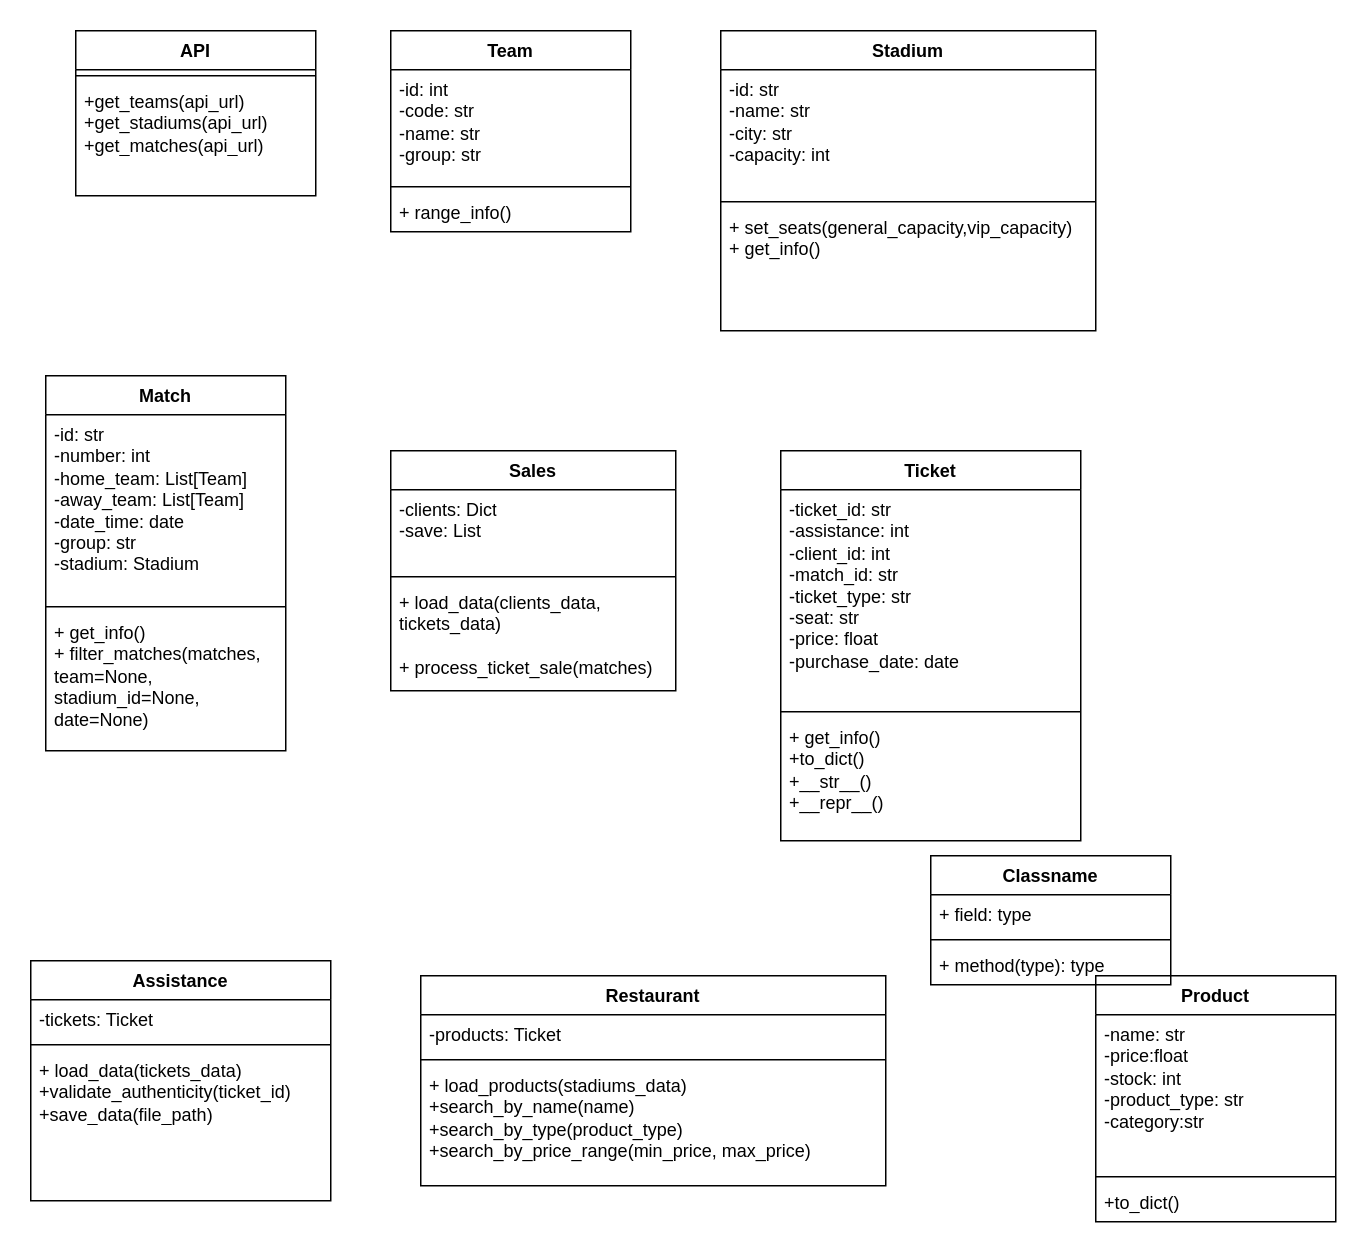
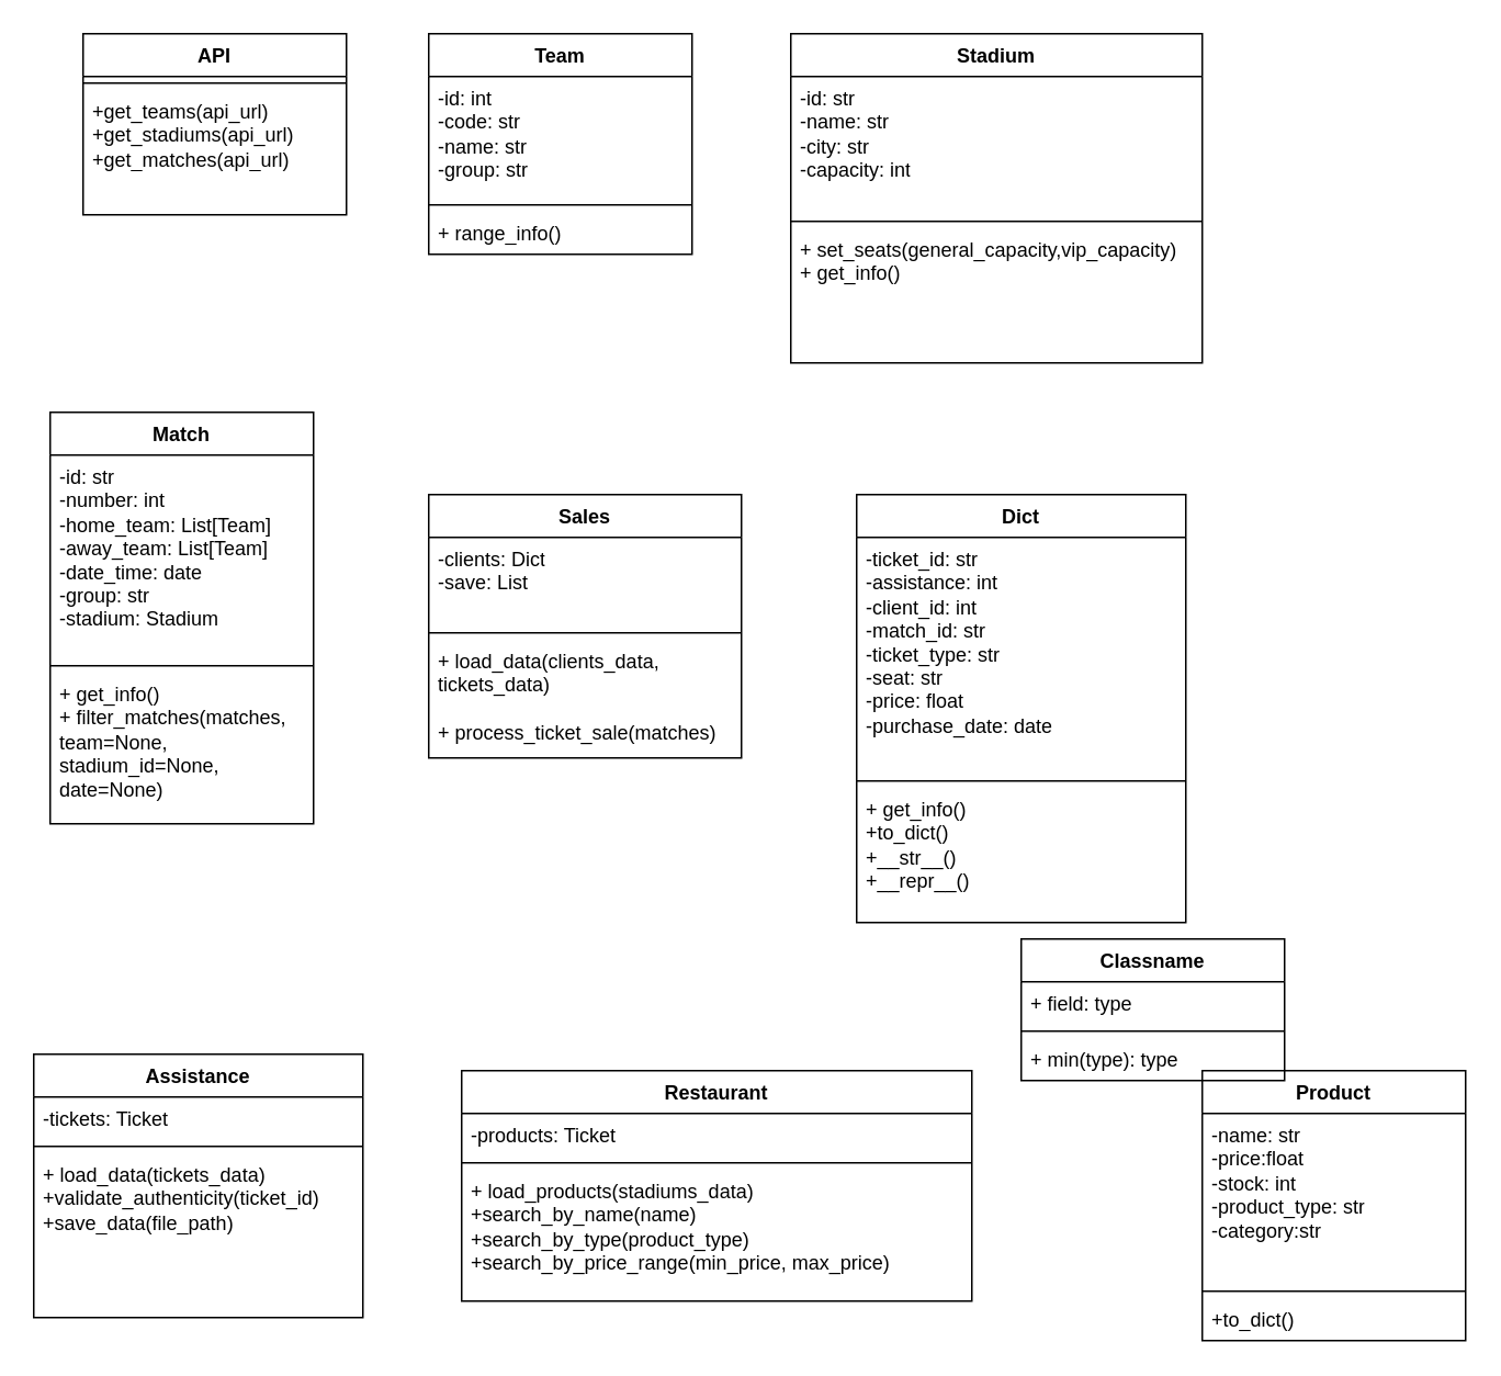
- <mxCell id="21" value="Ticket" style="swimlane;fontStyle=1;align=center;verticalAlign=top;childLayout=stackLayout;horizontal=1;startSize=26;horizontalStack=0;resizeParent=1;resizeParentMax=0;resizeLast=0;collapsible=1;marginBottom=0;whiteSpace=wrap;html=1;" vertex="1" parent="1"><mxGeometry x="520" y="300" width="200" height="260" as="geometry" /></mxCell>
+ <mxCell id="21" value="Dict" style="swimlane;fontStyle=1;align=center;verticalAlign=top;childLayout=stackLayout;horizontal=1;startSize=26;horizontalStack=0;resizeParent=1;resizeParentMax=0;resizeLast=0;collapsible=1;marginBottom=0;whiteSpace=wrap;html=1;" vertex="1" parent="1"><mxGeometry x="520" y="300" width="200" height="260" as="geometry" /></mxCell>
- <mxCell id="40" value="+ method(type): type" style="text;strokeColor=none;fillColor=none;align=left;verticalAlign=top;spacingLeft=4;spacingRight=4;overflow=hidden;rotatable=0;points=[[0,0.5],[1,0.5]];portConstraint=eastwest;whiteSpace=wrap;html=1;" vertex="1" parent="37"><mxGeometry y="60" width="160" height="26" as="geometry" /></mxCell>
+ <mxCell id="40" value="+ min(type): type" style="text;strokeColor=none;fillColor=none;align=left;verticalAlign=top;spacingLeft=4;spacingRight=4;overflow=hidden;rotatable=0;points=[[0,0.5],[1,0.5]];portConstraint=eastwest;whiteSpace=wrap;html=1;" vertex="1" parent="37"><mxGeometry y="60" width="160" height="26" as="geometry" /></mxCell>
